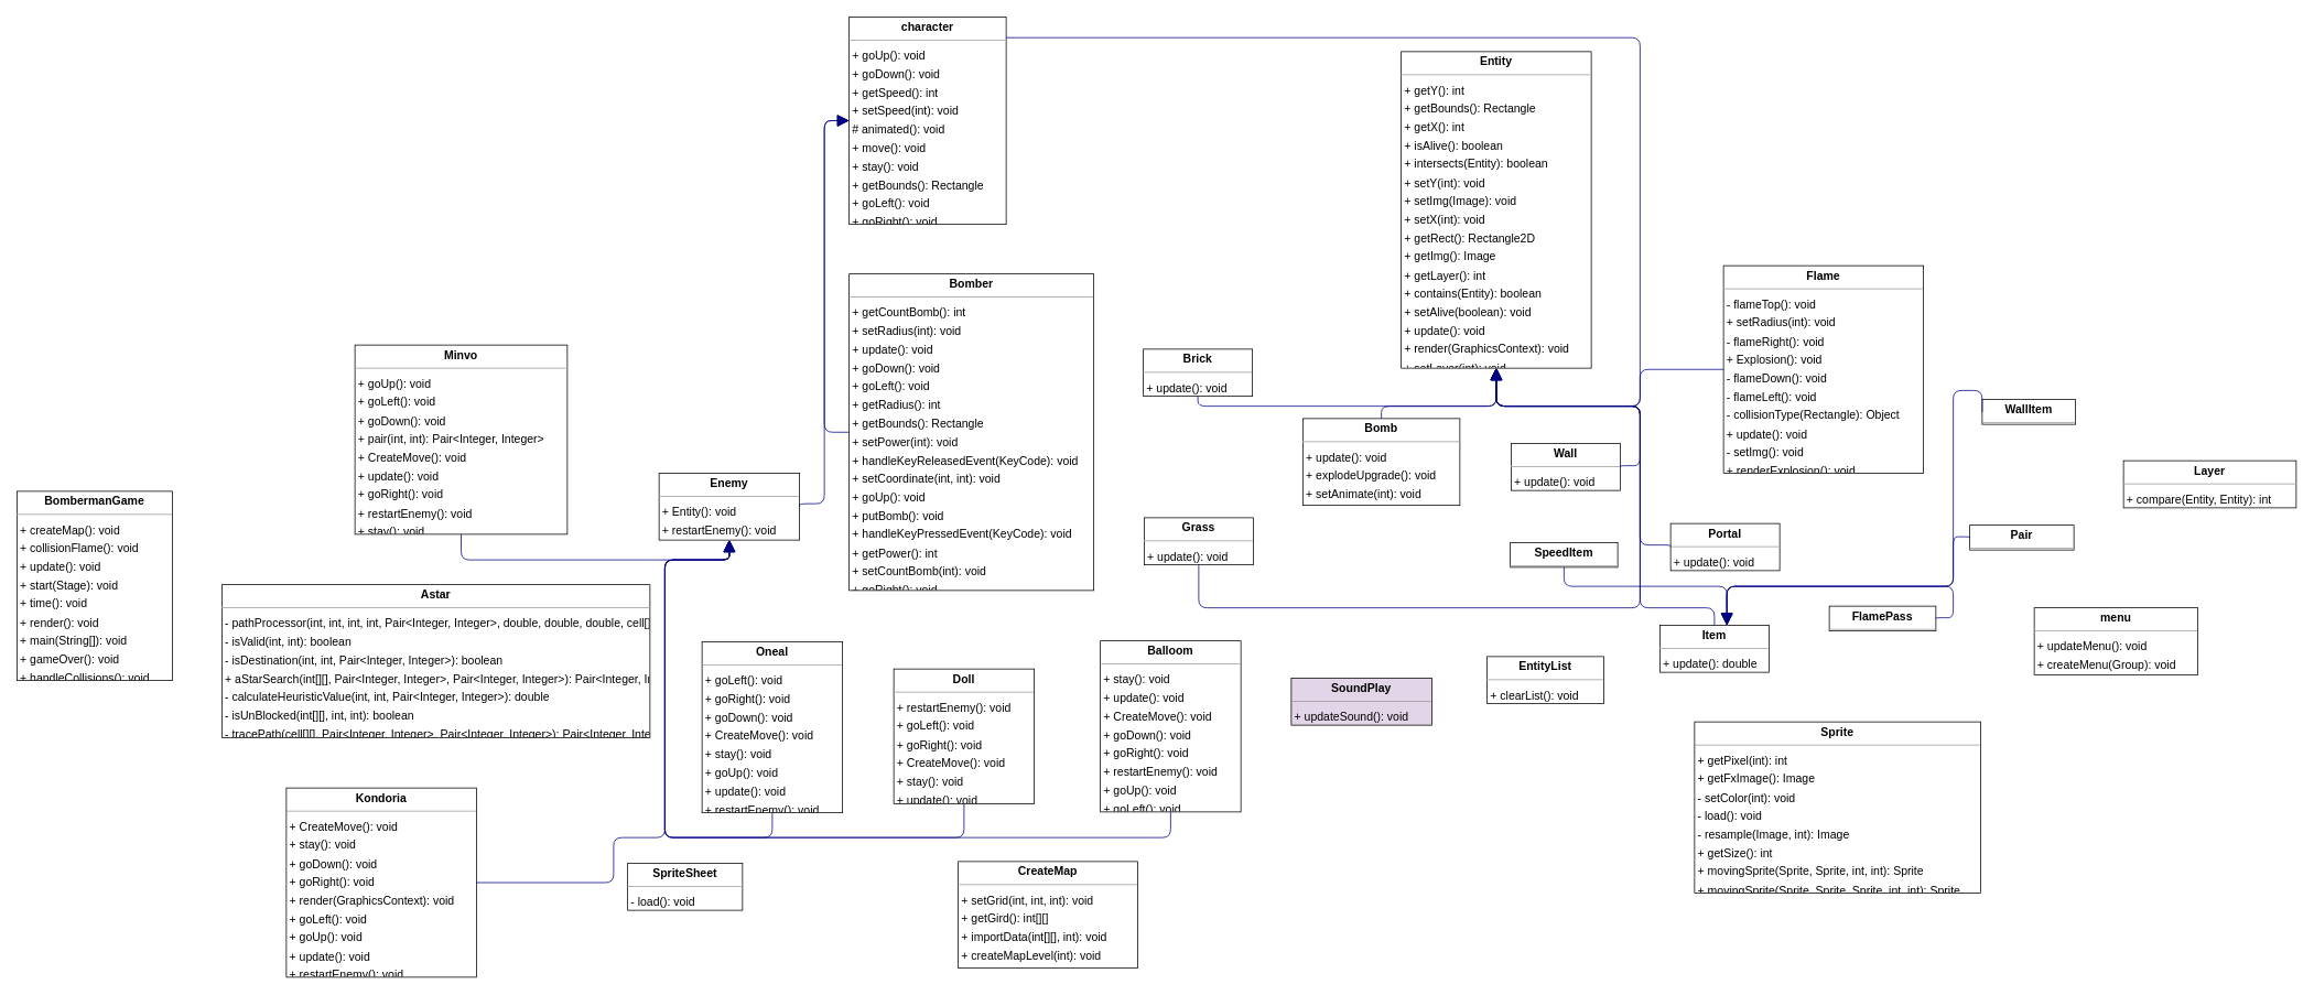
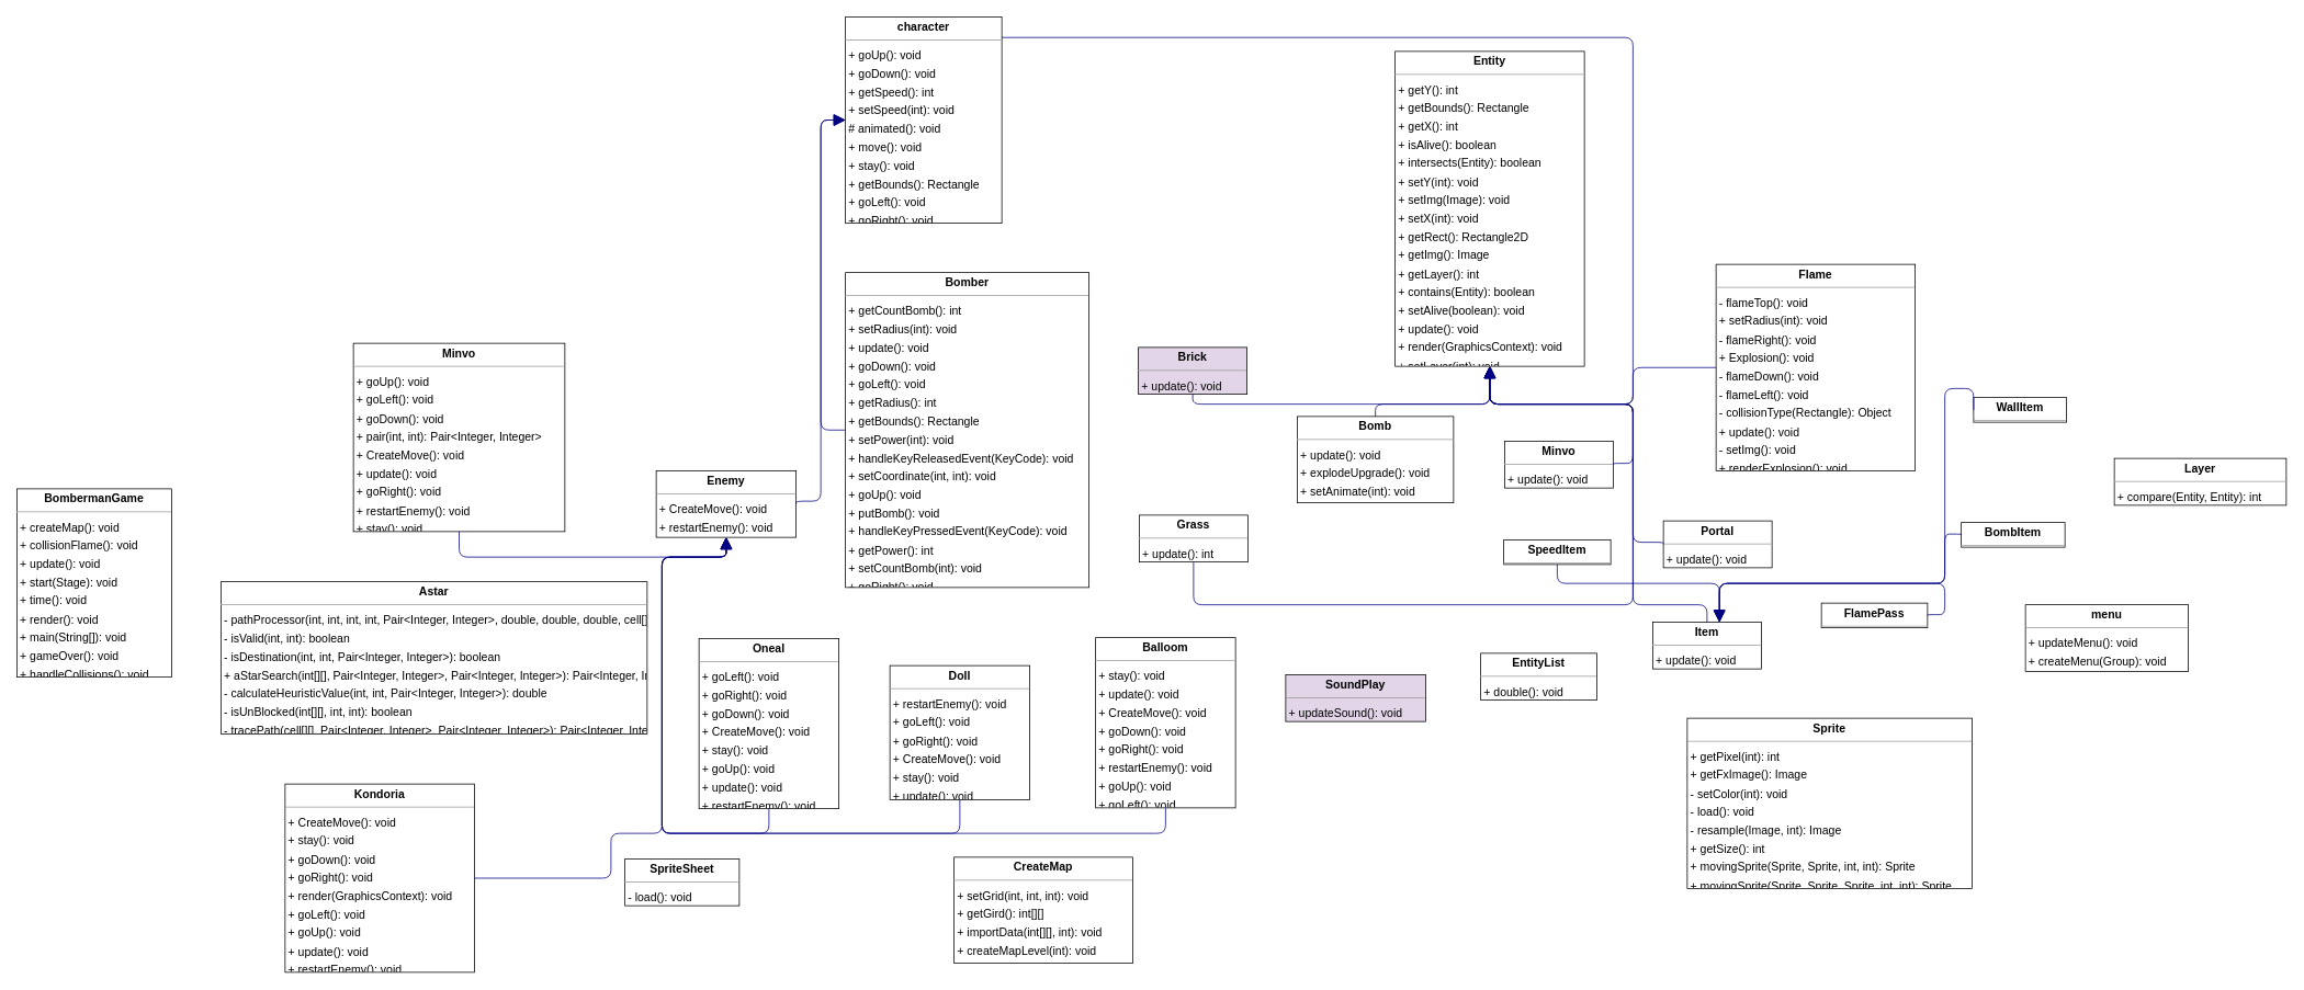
- <mxCell id="8" value="&lt;p style=&quot;margin:0px;margin-top:4px;text-align:center;&quot;&gt;&lt;b&gt;Brick&lt;/b&gt;&lt;/p&gt;&lt;hr size=&quot;1&quot;/&gt;&lt;p style=&quot;margin:0 0 0 4px;line-height:1.6;&quot;&gt;+ update(): void&lt;/p&gt;" style="verticalAlign=top;align=left;overflow=fill;fontSize=14;fontFamily=Helvetica;html=1;rounded=0;shadow=0;comic=0;labelBackgroundColor=none;strokeWidth=1;" parent="1" vertex="1"><mxGeometry x="1383" y="422" width="132" height="57" as="geometry" /></mxCell>
+ <mxCell id="8" value="&lt;p style=&quot;margin:0px;margin-top:4px;text-align:center;&quot;&gt;&lt;b&gt;Brick&lt;/b&gt;&lt;/p&gt;&lt;hr size=&quot;1&quot;/&gt;&lt;p style=&quot;margin:0 0 0 4px;line-height:1.6;&quot;&gt;+ update(): void&lt;/p&gt;" style="verticalAlign=top;align=left;overflow=fill;fontSize=14;fontFamily=Helvetica;html=1;rounded=0;shadow=0;comic=0;labelBackgroundColor=none;strokeWidth=1;fillColor=#e1d5e7;" parent="1" vertex="1"><mxGeometry x="1383" y="422" width="132" height="57" as="geometry" /></mxCell>
- <mxCell id="27" value="&lt;p style=&quot;margin:0px;margin-top:4px;text-align:center;&quot;&gt;&lt;b&gt;Wall&lt;/b&gt;&lt;/p&gt;&lt;hr size=&quot;1&quot;/&gt;&lt;p style=&quot;margin:0 0 0 4px;line-height:1.6;&quot;&gt;+ update(): void&lt;/p&gt;" style="verticalAlign=top;align=left;overflow=fill;fontSize=14;fontFamily=Helvetica;html=1;rounded=0;shadow=0;comic=0;labelBackgroundColor=none;strokeWidth=1;" parent="1" vertex="1"><mxGeometry x="1828" y="536" width="132" height="57" as="geometry" /></mxCell>
+ <mxCell id="27" value="&lt;p style=&quot;margin:0px;margin-top:4px;text-align:center;&quot;&gt;&lt;b&gt;Minvo&lt;/b&gt;&lt;/p&gt;&lt;hr size=&quot;1&quot;/&gt;&lt;p style=&quot;margin:0 0 0 4px;line-height:1.6;&quot;&gt;+ update(): void&lt;/p&gt;" style="verticalAlign=top;align=left;overflow=fill;fontSize=14;fontFamily=Helvetica;html=1;rounded=0;shadow=0;comic=0;labelBackgroundColor=none;strokeWidth=1;" parent="1" vertex="1"><mxGeometry x="1828" y="536" width="132" height="57" as="geometry" /></mxCell>
- <mxCell id="11" value="&lt;p style=&quot;margin:0px;margin-top:4px;text-align:center;&quot;&gt;&lt;b&gt;Enemy&lt;/b&gt;&lt;/p&gt;&lt;hr size=&quot;1&quot;/&gt;&lt;p style=&quot;margin:0 0 0 4px;line-height:1.6;&quot;&gt;+ Entity(): void&lt;br/&gt;+ restartEnemy(): void&lt;/p&gt;" style="verticalAlign=top;align=left;overflow=fill;fontSize=14;fontFamily=Helvetica;html=1;rounded=0;shadow=0;comic=0;labelBackgroundColor=none;strokeWidth=1;" parent="1" vertex="1"><mxGeometry x="797" y="572" width="170" height="81" as="geometry" /></mxCell>
+ <mxCell id="11" value="&lt;p style=&quot;margin:0px;margin-top:4px;text-align:center;&quot;&gt;&lt;b&gt;Enemy&lt;/b&gt;&lt;/p&gt;&lt;hr size=&quot;1&quot;/&gt;&lt;p style=&quot;margin:0 0 0 4px;line-height:1.6;&quot;&gt;+ CreateMove(): void&lt;br/&gt;+ restartEnemy(): void&lt;/p&gt;" style="verticalAlign=top;align=left;overflow=fill;fontSize=14;fontFamily=Helvetica;html=1;rounded=0;shadow=0;comic=0;labelBackgroundColor=none;strokeWidth=1;" parent="1" vertex="1"><mxGeometry x="797" y="572" width="170" height="81" as="geometry" /></mxCell>
- <mxCell id="16" value="&lt;p style=&quot;margin:0px;margin-top:4px;text-align:center;&quot;&gt;&lt;b&gt;Grass&lt;/b&gt;&lt;/p&gt;&lt;hr size=&quot;1&quot;/&gt;&lt;p style=&quot;margin:0 0 0 4px;line-height:1.6;&quot;&gt;+ update(): void&lt;/p&gt;" style="verticalAlign=top;align=left;overflow=fill;fontSize=14;fontFamily=Helvetica;html=1;rounded=0;shadow=0;comic=0;labelBackgroundColor=none;strokeWidth=1;" parent="1" vertex="1"><mxGeometry x="1384" y="626" width="132" height="57" as="geometry" /></mxCell>
+ <mxCell id="16" value="&lt;p style=&quot;margin:0px;margin-top:4px;text-align:center;&quot;&gt;&lt;b&gt;Grass&lt;/b&gt;&lt;/p&gt;&lt;hr size=&quot;1&quot;/&gt;&lt;p style=&quot;margin:0 0 0 4px;line-height:1.6;&quot;&gt;+ update(): int&lt;/p&gt;" style="verticalAlign=top;align=left;overflow=fill;fontSize=14;fontFamily=Helvetica;html=1;rounded=0;shadow=0;comic=0;labelBackgroundColor=none;strokeWidth=1;" parent="1" vertex="1"><mxGeometry x="1384" y="626" width="132" height="57" as="geometry" /></mxCell>
- <mxCell id="5" value="&lt;p style=&quot;margin:0px;margin-top:4px;text-align:center;&quot;&gt;&lt;b&gt;Pair&lt;/b&gt;&lt;/p&gt;&lt;hr size=&quot;1&quot;/&gt;" style="verticalAlign=top;align=left;overflow=fill;fontSize=14;fontFamily=Helvetica;html=1;rounded=0;shadow=0;comic=0;labelBackgroundColor=none;strokeWidth=1;" parent="1" vertex="1"><mxGeometry x="2383" y="635" width="126" height="30" as="geometry" /></mxCell>
+ <mxCell id="5" value="&lt;p style=&quot;margin:0px;margin-top:4px;text-align:center;&quot;&gt;&lt;b&gt;BombItem&lt;/b&gt;&lt;/p&gt;&lt;hr size=&quot;1&quot;/&gt;" style="verticalAlign=top;align=left;overflow=fill;fontSize=14;fontFamily=Helvetica;html=1;rounded=0;shadow=0;comic=0;labelBackgroundColor=none;strokeWidth=1;" parent="1" vertex="1"><mxGeometry x="2383" y="635" width="126" height="30" as="geometry" /></mxCell>
- <mxCell id="17" value="&lt;p style=&quot;margin:0px;margin-top:4px;text-align:center;&quot;&gt;&lt;b&gt;Item&lt;/b&gt;&lt;/p&gt;&lt;hr size=&quot;1&quot;/&gt;&lt;p style=&quot;margin:0 0 0 4px;line-height:1.6;&quot;&gt;+ update(): double&lt;/p&gt;" style="verticalAlign=top;align=left;overflow=fill;fontSize=14;fontFamily=Helvetica;html=1;rounded=0;shadow=0;comic=0;labelBackgroundColor=none;strokeWidth=1;" parent="1" vertex="1"><mxGeometry x="2008" y="756" width="132" height="57" as="geometry" /></mxCell>
+ <mxCell id="17" value="&lt;p style=&quot;margin:0px;margin-top:4px;text-align:center;&quot;&gt;&lt;b&gt;Item&lt;/b&gt;&lt;/p&gt;&lt;hr size=&quot;1&quot;/&gt;&lt;p style=&quot;margin:0 0 0 4px;line-height:1.6;&quot;&gt;+ update(): void&lt;/p&gt;" style="verticalAlign=top;align=left;overflow=fill;fontSize=14;fontFamily=Helvetica;html=1;rounded=0;shadow=0;comic=0;labelBackgroundColor=none;strokeWidth=1;" parent="1" vertex="1"><mxGeometry x="2008" y="756" width="132" height="57" as="geometry" /></mxCell>
- <mxCell id="13" value="&lt;p style=&quot;margin:0px;margin-top:4px;text-align:center;&quot;&gt;&lt;b&gt;EntityList&lt;/b&gt;&lt;/p&gt;&lt;hr size=&quot;1&quot;/&gt;&lt;p style=&quot;margin:0 0 0 4px;line-height:1.6;&quot;&gt;+ clearList(): void&lt;/p&gt;" style="verticalAlign=top;align=left;overflow=fill;fontSize=14;fontFamily=Helvetica;html=1;rounded=0;shadow=0;comic=0;labelBackgroundColor=none;strokeWidth=1;" parent="1" vertex="1"><mxGeometry x="1799" y="794" width="141" height="57" as="geometry" /></mxCell>
+ <mxCell id="13" value="&lt;p style=&quot;margin:0px;margin-top:4px;text-align:center;&quot;&gt;&lt;b&gt;EntityList&lt;/b&gt;&lt;/p&gt;&lt;hr size=&quot;1&quot;/&gt;&lt;p style=&quot;margin:0 0 0 4px;line-height:1.6;&quot;&gt;+ double(): void&lt;/p&gt;" style="verticalAlign=top;align=left;overflow=fill;fontSize=14;fontFamily=Helvetica;html=1;rounded=0;shadow=0;comic=0;labelBackgroundColor=none;strokeWidth=1;" parent="1" vertex="1"><mxGeometry x="1799" y="794" width="141" height="57" as="geometry" /></mxCell>
